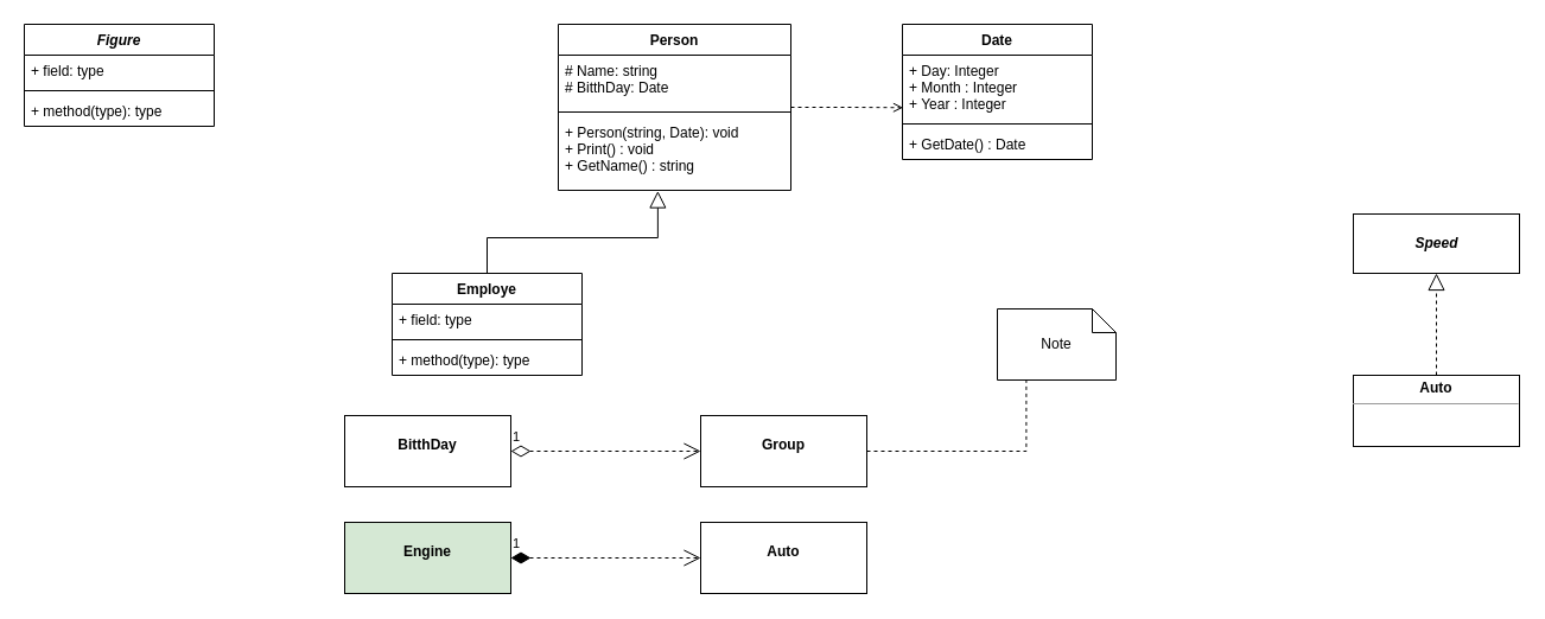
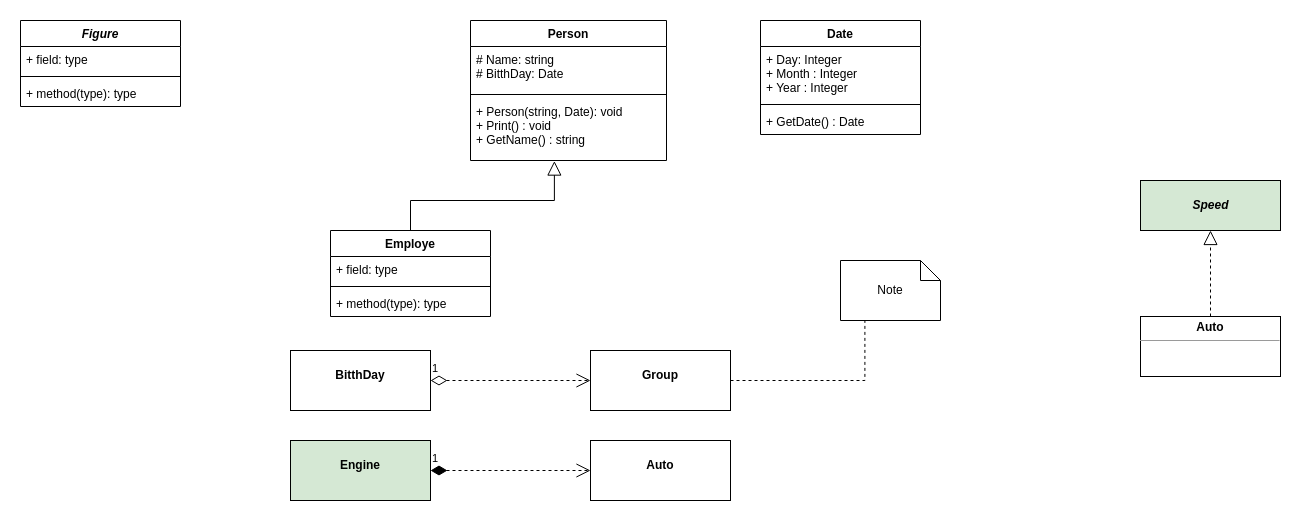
- <mxCell id="2" style="edgeStyle=orthogonalEdgeStyle;rounded=0;orthogonalLoop=1;jettySize=auto;html=1;entryX=0.003;entryY=0.82;entryDx=0;entryDy=0;entryPerimeter=0;endArrow=open;endFill=0;dashed=1;" edge="1" parent="1" source="3" target="12"><mxGeometry relative="1" as="geometry" /></mxCell>
- <mxCell id="29" value="&lt;b&gt;&lt;i&gt;Speed&lt;/i&gt;&lt;/b&gt;" style="html=1;" vertex="1" parent="1"><mxGeometry x="1140" y="180" width="140" height="50" as="geometry" /></mxCell>
+ <mxCell id="29" value="&lt;b&gt;&lt;i&gt;Speed&lt;/i&gt;&lt;/b&gt;" style="html=1;fillColor=#d5e8d4;" vertex="1" parent="1"><mxGeometry x="1140" y="180" width="140" height="50" as="geometry" /></mxCell>
